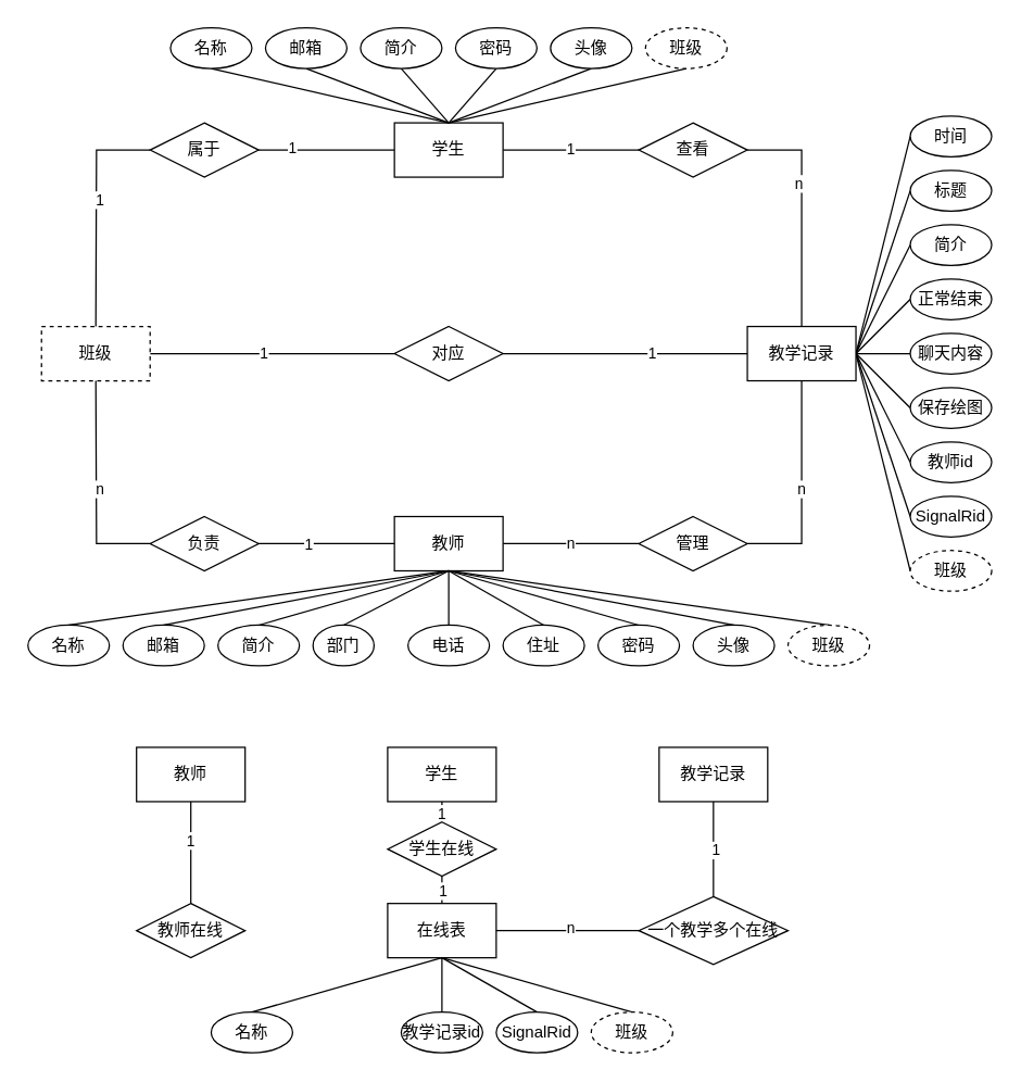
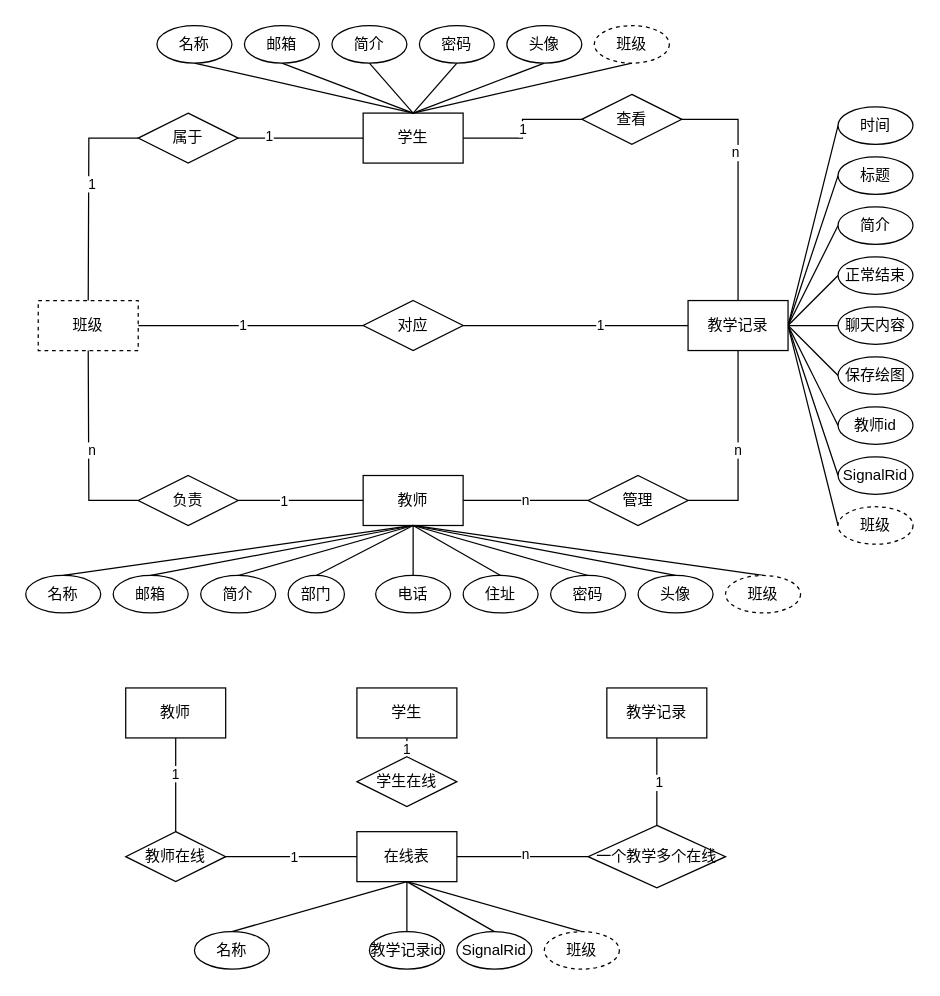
- <mxCell id="31" value="查看" style="rhombus;whiteSpace=wrap;html=1;" vertex="1" parent="1"><mxGeometry x="470" y="90" width="80" height="40" as="geometry" /></mxCell>
+ <mxCell id="31" value="查看" style="rhombus;whiteSpace=wrap;html=1;" vertex="1" parent="1"><mxGeometry x="465" y="75" width="80" height="40" as="geometry" /></mxCell>
- <mxCell id="98" style="edgeStyle=none;rounded=0;orthogonalLoop=1;jettySize=auto;html=1;exitX=0.5;exitY=1;exitDx=0;exitDy=0;entryX=0.5;entryY=0;entryDx=0;entryDy=0;endArrow=none;endFill=0;" edge="1" parent="1" source="100" target="77"><mxGeometry relative="1" as="geometry" /></mxCell>
- <mxCell id="99" value="1" style="edgeLabel;html=1;align=center;verticalAlign=middle;resizable=0;points=[];" vertex="1" connectable="0" parent="98"><mxGeometry relative="1" as="geometry"><mxPoint as="offset" /></mxGeometry></mxCell>
+ <mxCell id="95" style="edgeStyle=none;rounded=0;orthogonalLoop=1;jettySize=auto;html=1;entryX=0;entryY=0.5;entryDx=0;entryDy=0;endArrow=none;endFill=0;" edge="1" parent="1" source="97" target="77"><mxGeometry relative="1" as="geometry" /></mxCell>
+ <mxCell id="96" value="1" style="edgeLabel;html=1;align=center;verticalAlign=middle;resizable=0;points=[];" vertex="1" connectable="0" parent="95"><mxGeometry x="0.029" relative="1" as="geometry"><mxPoint as="offset" /></mxGeometry></mxCell>
